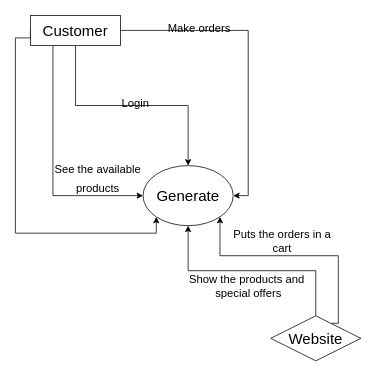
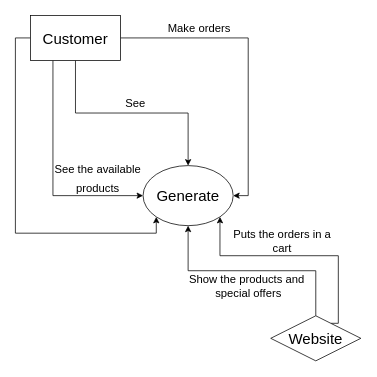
- <mxCell id="6" value="Customer" style="rounded=0;whiteSpace=wrap;html=1;fontSize=20;" vertex="1" parent="1"><mxGeometry x="40" y="20" width="120" height="40" as="geometry" /></mxCell>
+ <mxCell id="6" value="Customer" style="rounded=0;whiteSpace=wrap;html=1;fontSize=20;" vertex="1" parent="1"><mxGeometry x="40" y="20" width="120" height="60" as="geometry" /></mxCell>
- <mxCell id="11" value="&lt;font style=&quot;font-size: 15px;&quot;&gt;Login&lt;/font&gt;" style="text;html=1;strokeColor=none;fillColor=none;align=center;verticalAlign=middle;whiteSpace=wrap;rounded=0;fontSize=20;" vertex="1" parent="1"><mxGeometry x="150" y="120" width="60" height="30" as="geometry" /></mxCell>
+ <mxCell id="11" value="&lt;font style=&quot;font-size: 15px;&quot;&gt;See&lt;/font&gt;" style="text;html=1;strokeColor=none;fillColor=none;align=center;verticalAlign=middle;whiteSpace=wrap;rounded=0;fontSize=20;" vertex="1" parent="1"><mxGeometry x="150" y="120" width="60" height="30" as="geometry" /></mxCell>
